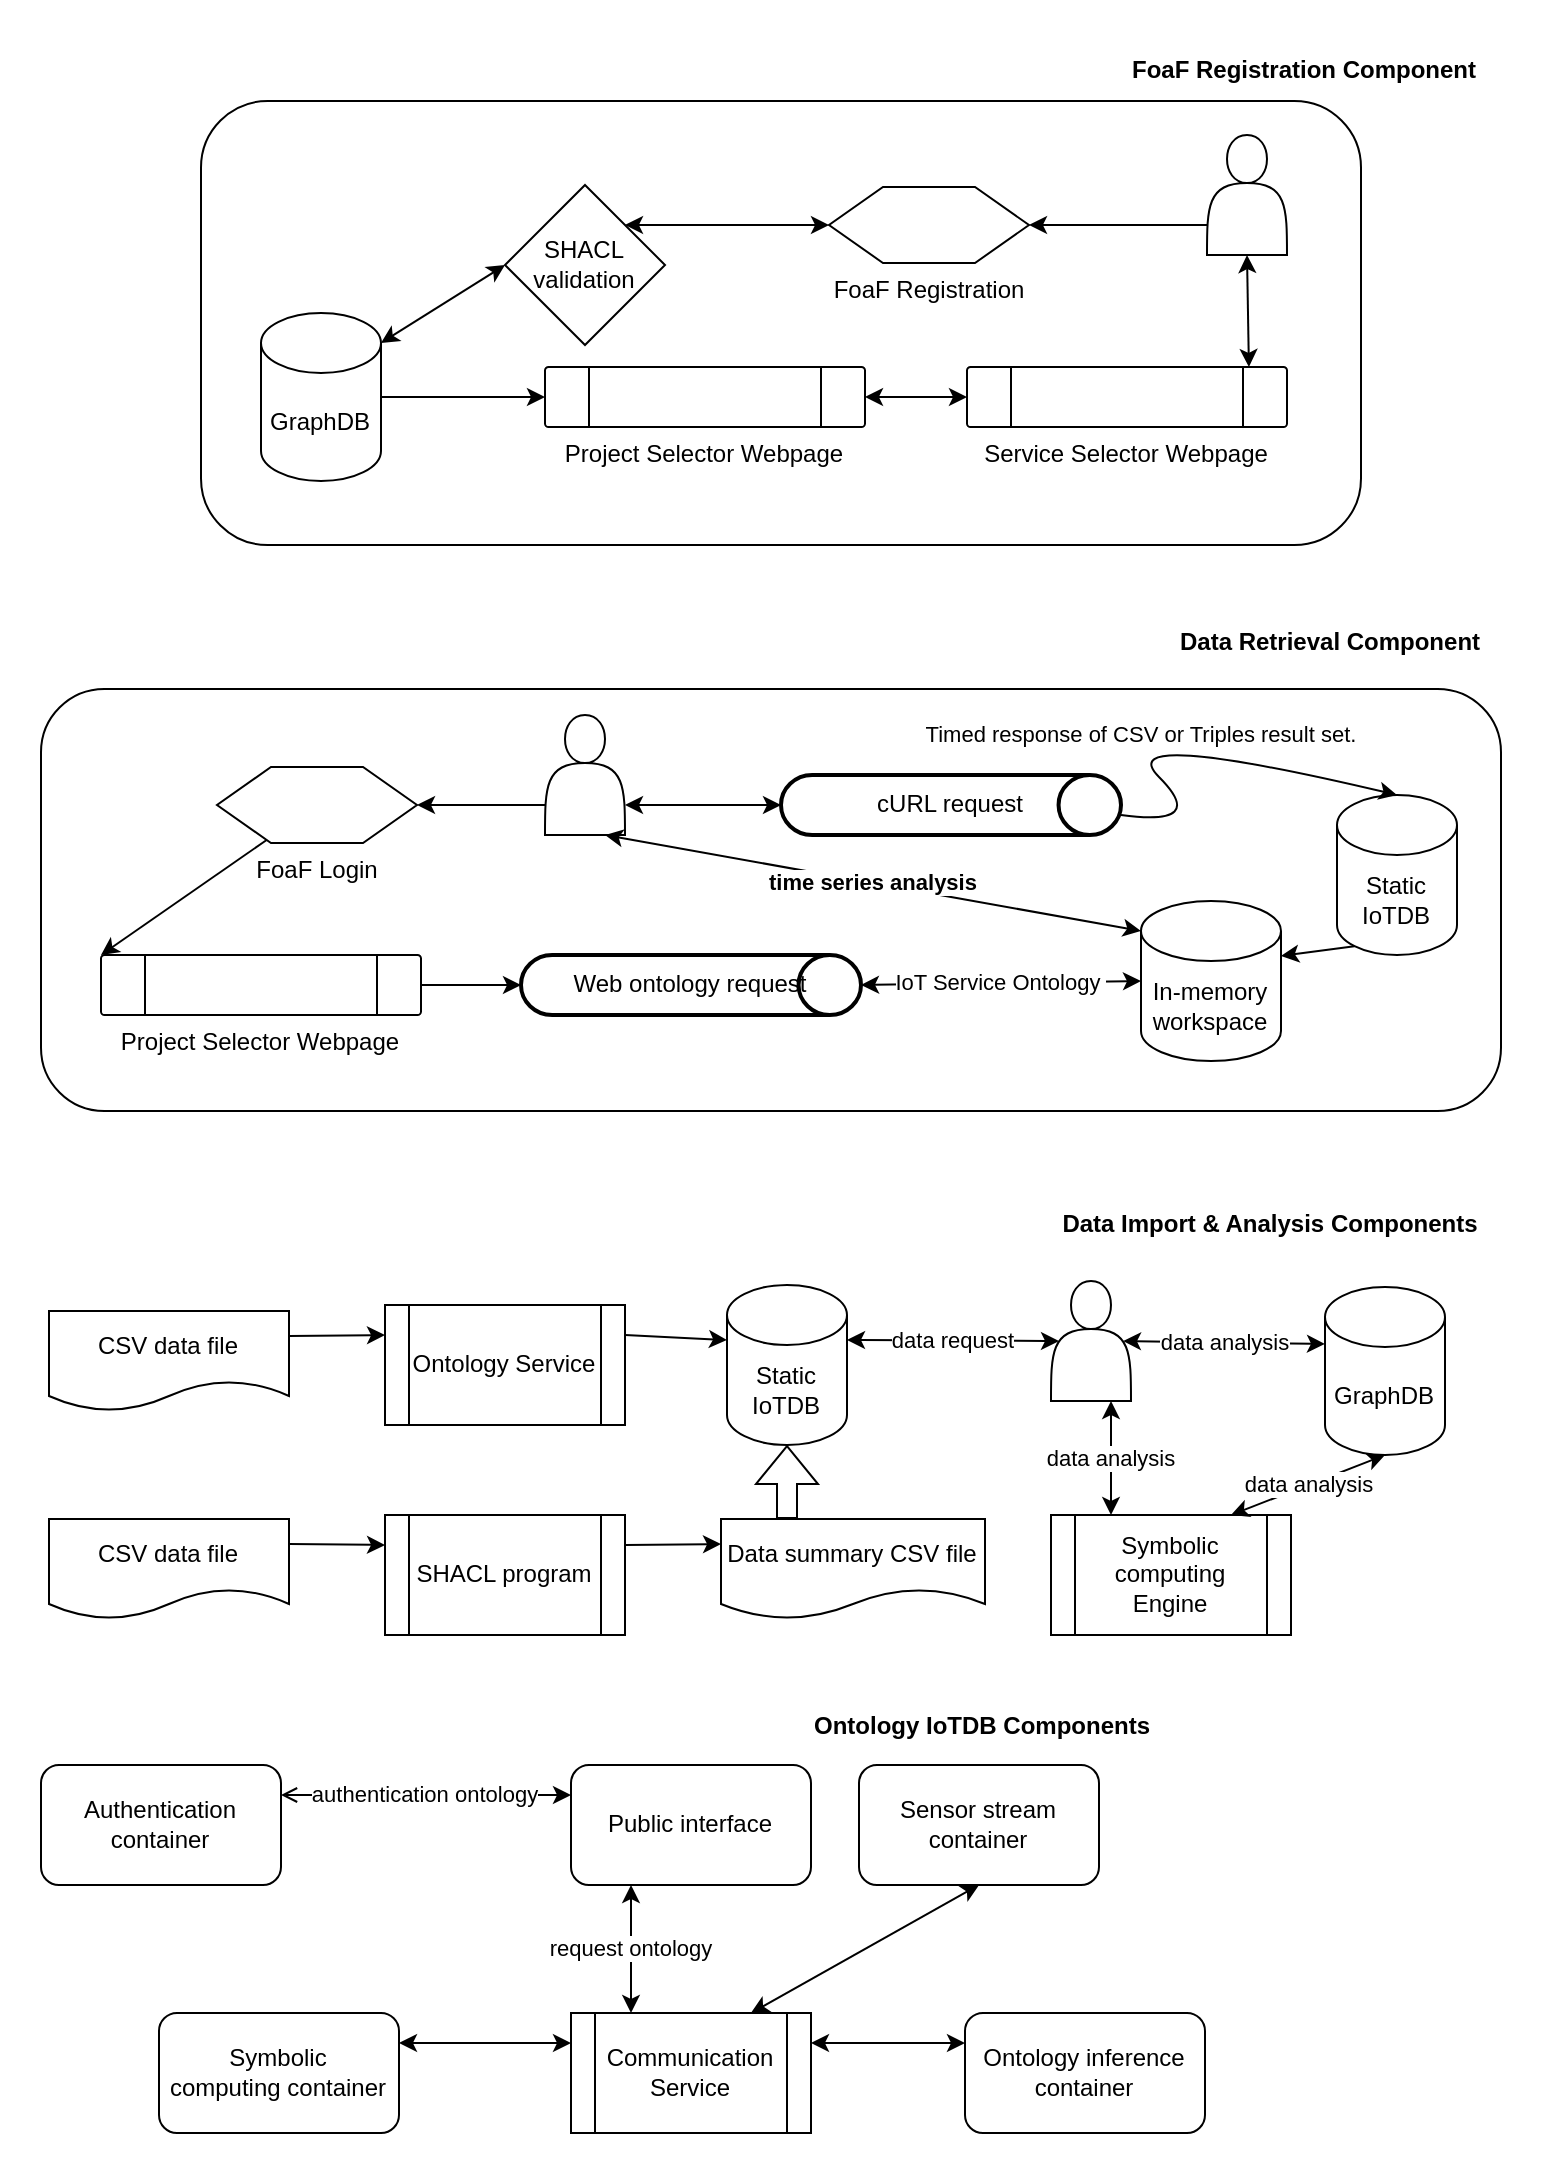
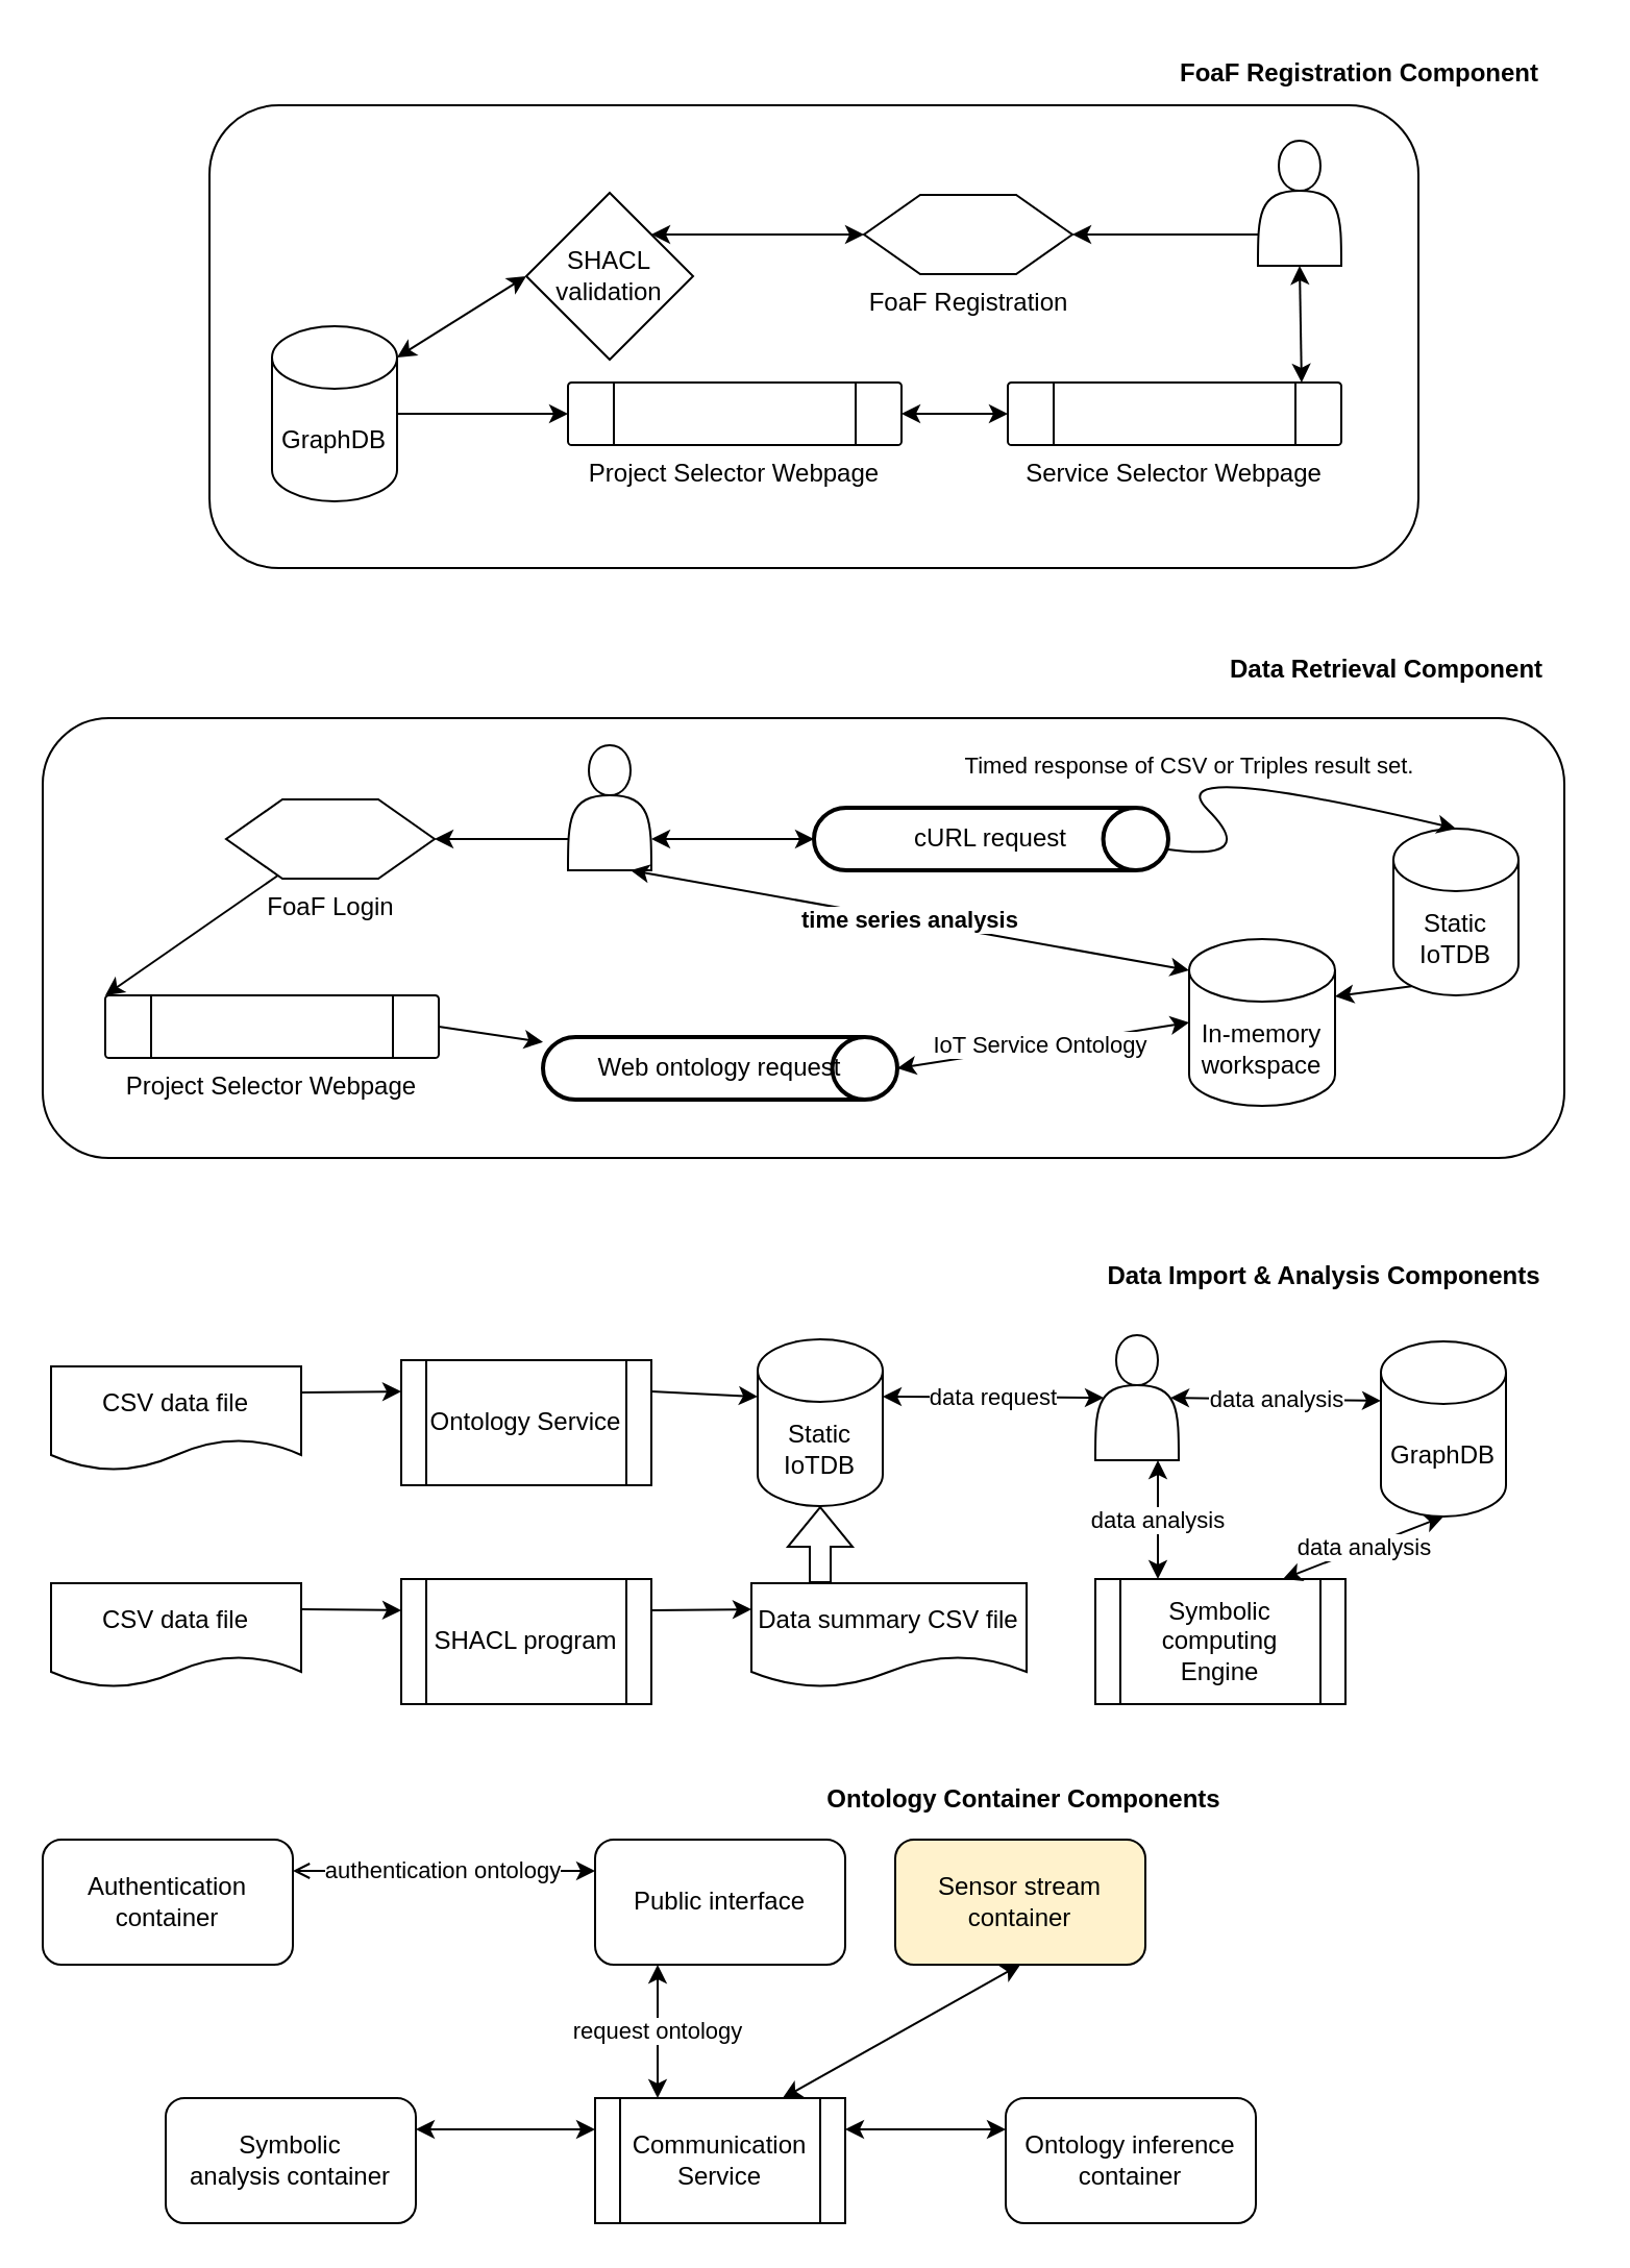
- <mxCell id="8" value="Web ontology&amp;nbsp;request" style="strokeWidth=2;html=1;shape=mxgraph.flowchart.direct_data;whiteSpace=wrap;" parent="1" vertex="1"><mxGeometry x="260" y="477" width="170" height="30" as="geometry" /></mxCell>
+ <mxCell id="8" value="Web ontology&amp;nbsp;request" style="strokeWidth=2;html=1;shape=mxgraph.flowchart.direct_data;whiteSpace=wrap;" parent="1" vertex="1"><mxGeometry x="260" y="497" width="170" height="30" as="geometry" /></mxCell>
- <mxCell id="46" value="&lt;b&gt;Ontology IoTDB&amp;nbsp;&lt;/b&gt;&lt;b style=&quot;border-color: var(--border-color);&quot;&gt;Components&lt;/b&gt;&lt;b&gt;&lt;br&gt;&lt;/b&gt;" style="text;html=1;strokeColor=none;fillColor=none;align=center;verticalAlign=middle;whiteSpace=wrap;rounded=0;" parent="1" vertex="1"><mxGeometry x="381" y="848" width="220" height="30" as="geometry" /></mxCell>
+ <mxCell id="46" value="&lt;b&gt;Ontology Container&amp;nbsp;&lt;/b&gt;&lt;b style=&quot;border-color: var(--border-color);&quot;&gt;Components&lt;/b&gt;&lt;b&gt;&lt;br&gt;&lt;/b&gt;" style="text;html=1;strokeColor=none;fillColor=none;align=center;verticalAlign=middle;whiteSpace=wrap;rounded=0;" parent="1" vertex="1"><mxGeometry x="381" y="848" width="220" height="30" as="geometry" /></mxCell>
- <mxCell id="51" value="Sensor stream container" style="rounded=1;whiteSpace=wrap;html=1;" parent="1" vertex="1"><mxGeometry x="429" y="882" width="120" height="60" as="geometry" /></mxCell>
+ <mxCell id="51" value="Sensor stream container" style="rounded=1;whiteSpace=wrap;html=1;fillColor=#fff2cc;" parent="1" vertex="1"><mxGeometry x="429" y="882" width="120" height="60" as="geometry" /></mxCell>
- <mxCell id="58" value="Symbolic computing&amp;nbsp;container" style="rounded=1;whiteSpace=wrap;html=1;" parent="1" vertex="1"><mxGeometry x="79" y="1006" width="120" height="60" as="geometry" /></mxCell>
+ <mxCell id="58" value="Symbolic analysis&amp;nbsp;container" style="rounded=1;whiteSpace=wrap;html=1;" parent="1" vertex="1"><mxGeometry x="79" y="1006" width="120" height="60" as="geometry" /></mxCell>
